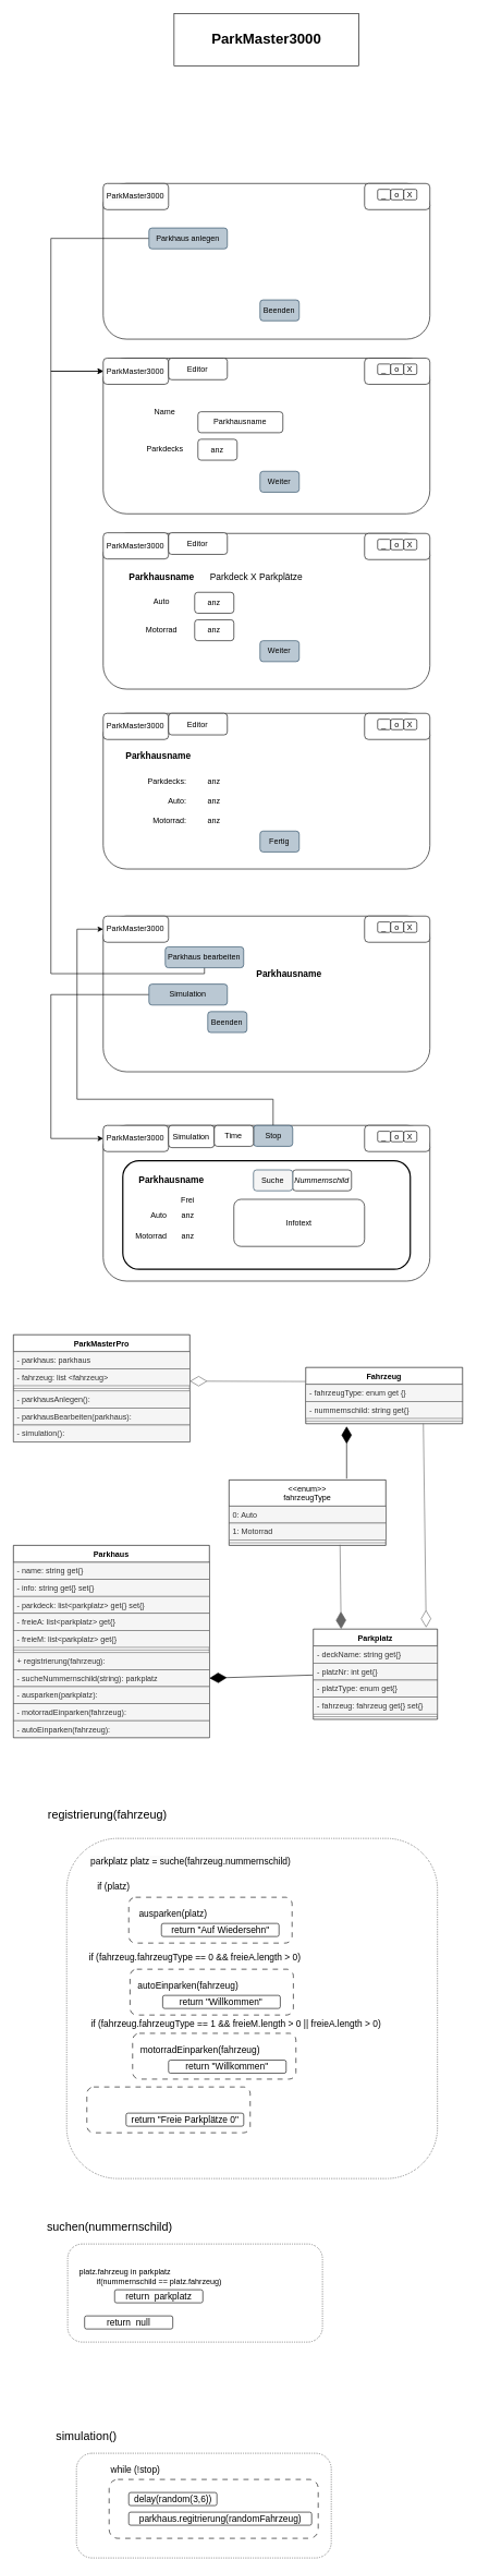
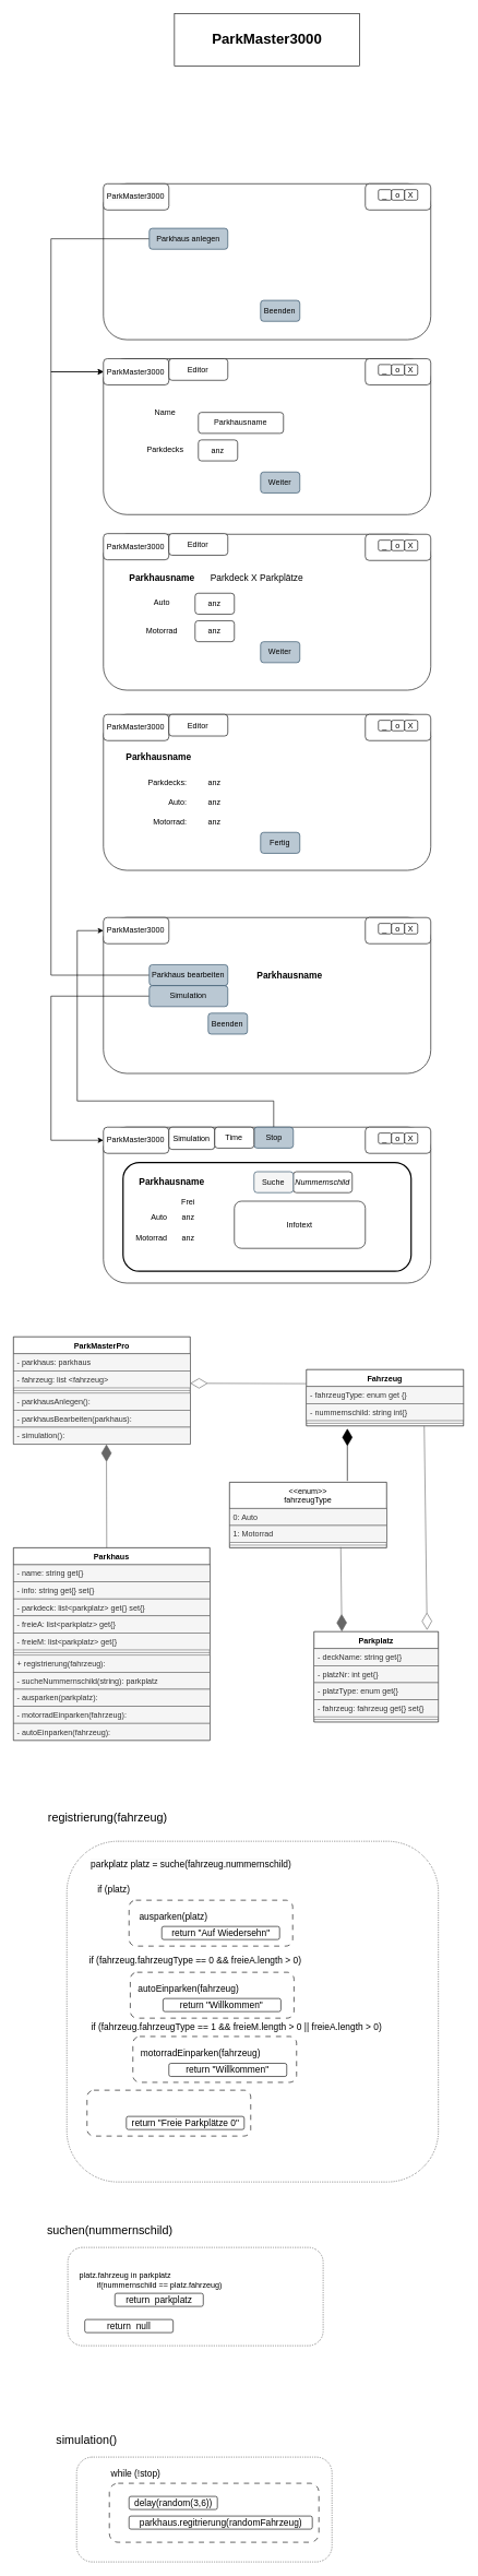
- <mxCell id="53" value="Parkhaus bearbeiten" style="rounded=1;whiteSpace=wrap;html=1;fillColor=#bac8d3;strokeColor=#23445d;" parent="1" vertex="1"><mxGeometry x="252.44" y="1447" width="120" height="32" as="geometry" /></mxCell>
+ <mxCell id="53" value="Parkhaus bearbeiten" style="rounded=1;whiteSpace=wrap;html=1;fillColor=#bac8d3;strokeColor=#23445d;" parent="1" vertex="1"><mxGeometry x="227.44" y="1472" width="120" height="32" as="geometry" /></mxCell>
- <mxCell id="22" value="- nummernschild: string get{} " style="text;align=left;verticalAlign=top;spacingLeft=4;spacingRight=4;overflow=hidden;rotatable=0;points=[[0,0.5],[1,0.5]];portConstraint=eastwest;fillColor=#f5f5f5;fontColor=#333333;strokeColor=#666666;" parent="20" vertex="1"><mxGeometry y="52" width="240" height="26" as="geometry" /></mxCell>
+ <mxCell id="22" value="- nummernschild: string int{} " style="text;align=left;verticalAlign=top;spacingLeft=4;spacingRight=4;overflow=hidden;rotatable=0;points=[[0,0.5],[1,0.5]];portConstraint=eastwest;fillColor=#f5f5f5;fontColor=#333333;strokeColor=#666666;" parent="20" vertex="1"><mxGeometry y="52" width="240" height="26" as="geometry" /></mxCell>
+ <mxCell id="66" value="" style="endArrow=diamondThin;endFill=1;endSize=24;html=1;rounded=0;exitX=0.475;exitY=0.002;exitDx=0;exitDy=0;exitPerimeter=0;entryX=0.526;entryY=1.005;entryDx=0;entryDy=0;entryPerimeter=0;fillColor=#f5f5f5;strokeColor=#666666;" parent="1" source="2" target="30" edge="1"><mxGeometry width="160" relative="1" as="geometry"><mxPoint x="140" y="2322" as="sourcePoint" /><mxPoint x="300" y="2322" as="targetPoint" /></mxGeometry></mxCell>
- <mxCell id="143" value="" style="endArrow=diamondThin;endFill=1;endSize=24;html=1;rounded=0;entryX=1;entryY=0.5;entryDx=0;entryDy=0;exitX=-0.006;exitY=0.704;exitDx=0;exitDy=0;exitPerimeter=0;" edge="1" parent="1" source="16" target="10"><mxGeometry width="160" relative="1" as="geometry"><mxPoint x="350" y="2580" as="sourcePoint" /><mxPoint x="510" y="2580" as="targetPoint" /></mxGeometry></mxCell>
